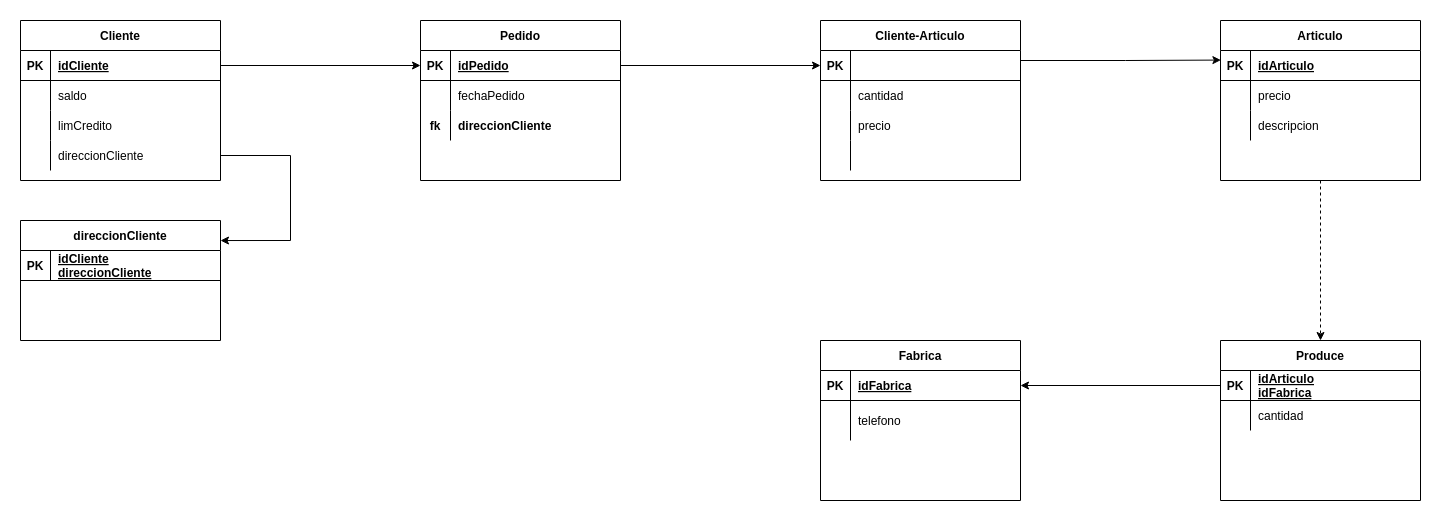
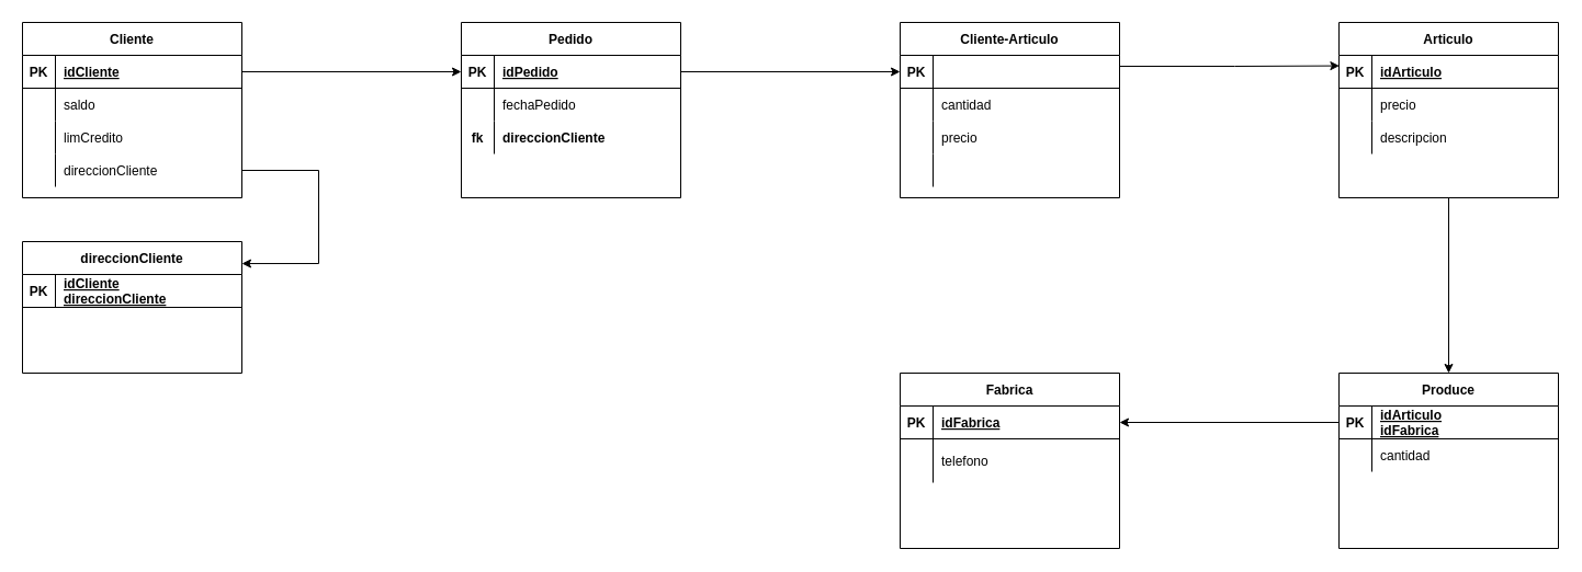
- <mxCell id="33" style="edgeStyle=orthogonalEdgeStyle;rounded=0;orthogonalLoop=1;jettySize=auto;html=1;exitX=0.5;exitY=1;exitDx=0;exitDy=0;dashed=1;" edge="1" parent="1" source="34" target="44"><mxGeometry relative="1" as="geometry" /></mxCell>
+ <mxCell id="33" style="edgeStyle=orthogonalEdgeStyle;rounded=0;orthogonalLoop=1;jettySize=auto;html=1;exitX=0.5;exitY=1;exitDx=0;exitDy=0;" edge="1" parent="1" source="34" target="44"><mxGeometry relative="1" as="geometry" /></mxCell>
